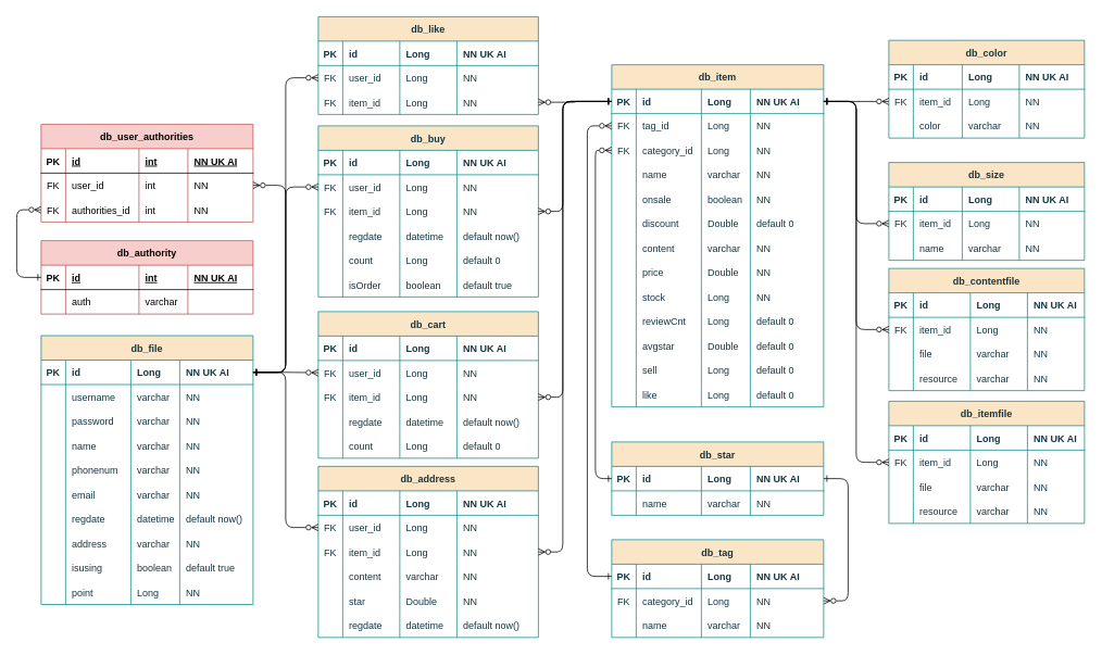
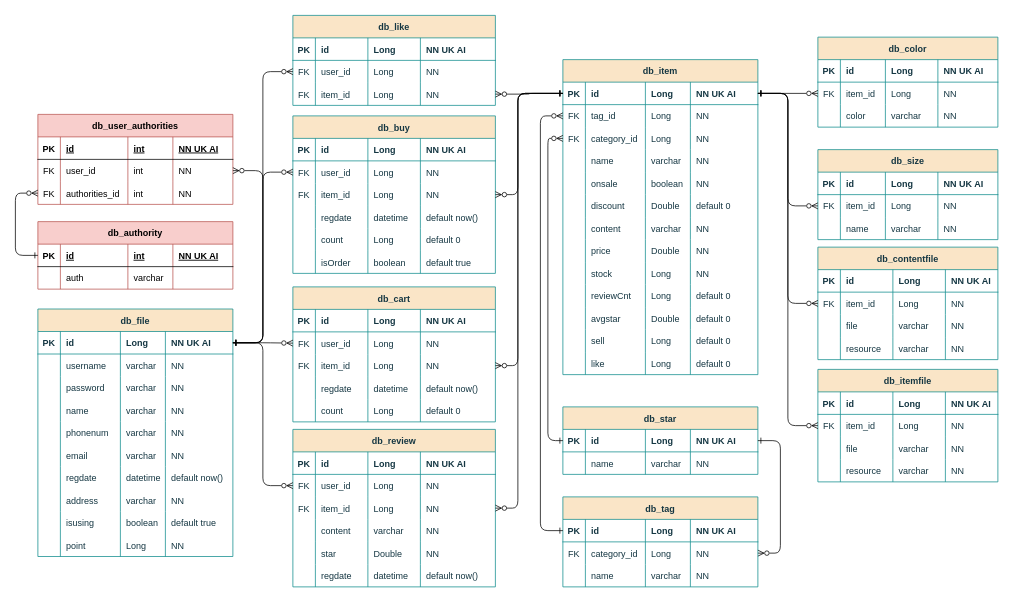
- <mxCell id="190" value="db_address" style="shape=table;startSize=30;container=1;collapsible=1;childLayout=tableLayout;fixedRows=1;rowLines=0;fontStyle=1;align=center;resizeLast=1;fillColor=#FAE5C7;strokeColor=#0F8B8D;fontColor=#143642;" parent="1" vertex="1"><mxGeometry x="390" y="572" width="270" height="210" as="geometry" /></mxCell>
+ <mxCell id="190" value="db_review" style="shape=table;startSize=30;container=1;collapsible=1;childLayout=tableLayout;fixedRows=1;rowLines=0;fontStyle=1;align=center;resizeLast=1;fillColor=#FAE5C7;strokeColor=#0F8B8D;fontColor=#143642;" parent="1" vertex="1"><mxGeometry x="390" y="572" width="270" height="210" as="geometry" /></mxCell>
